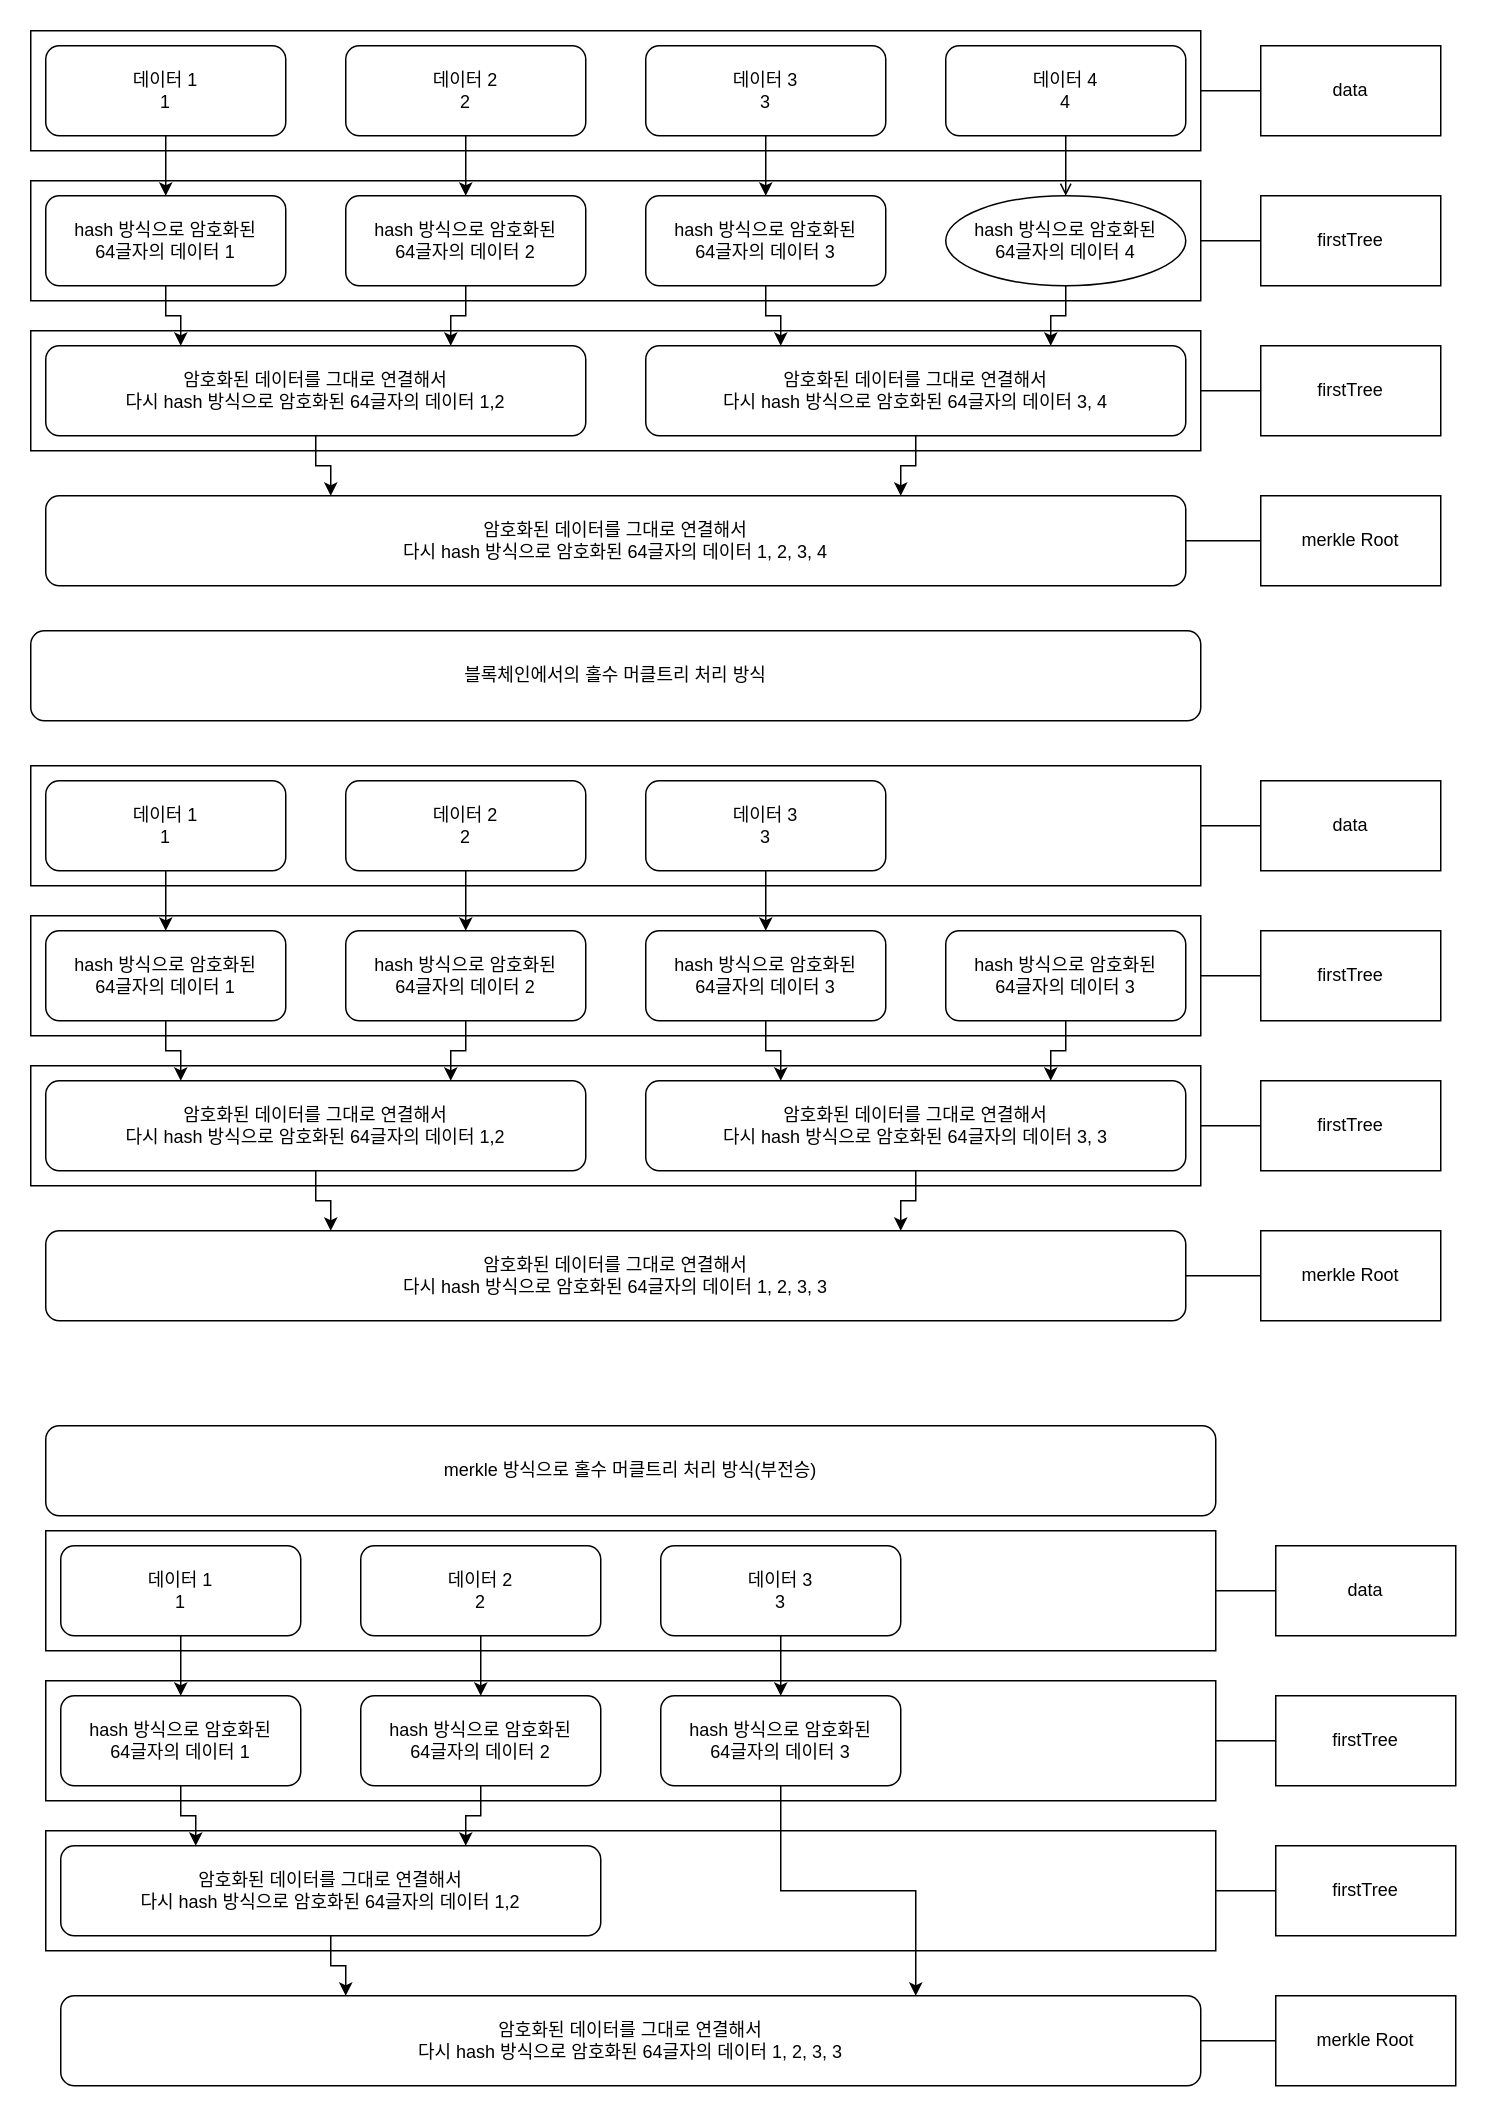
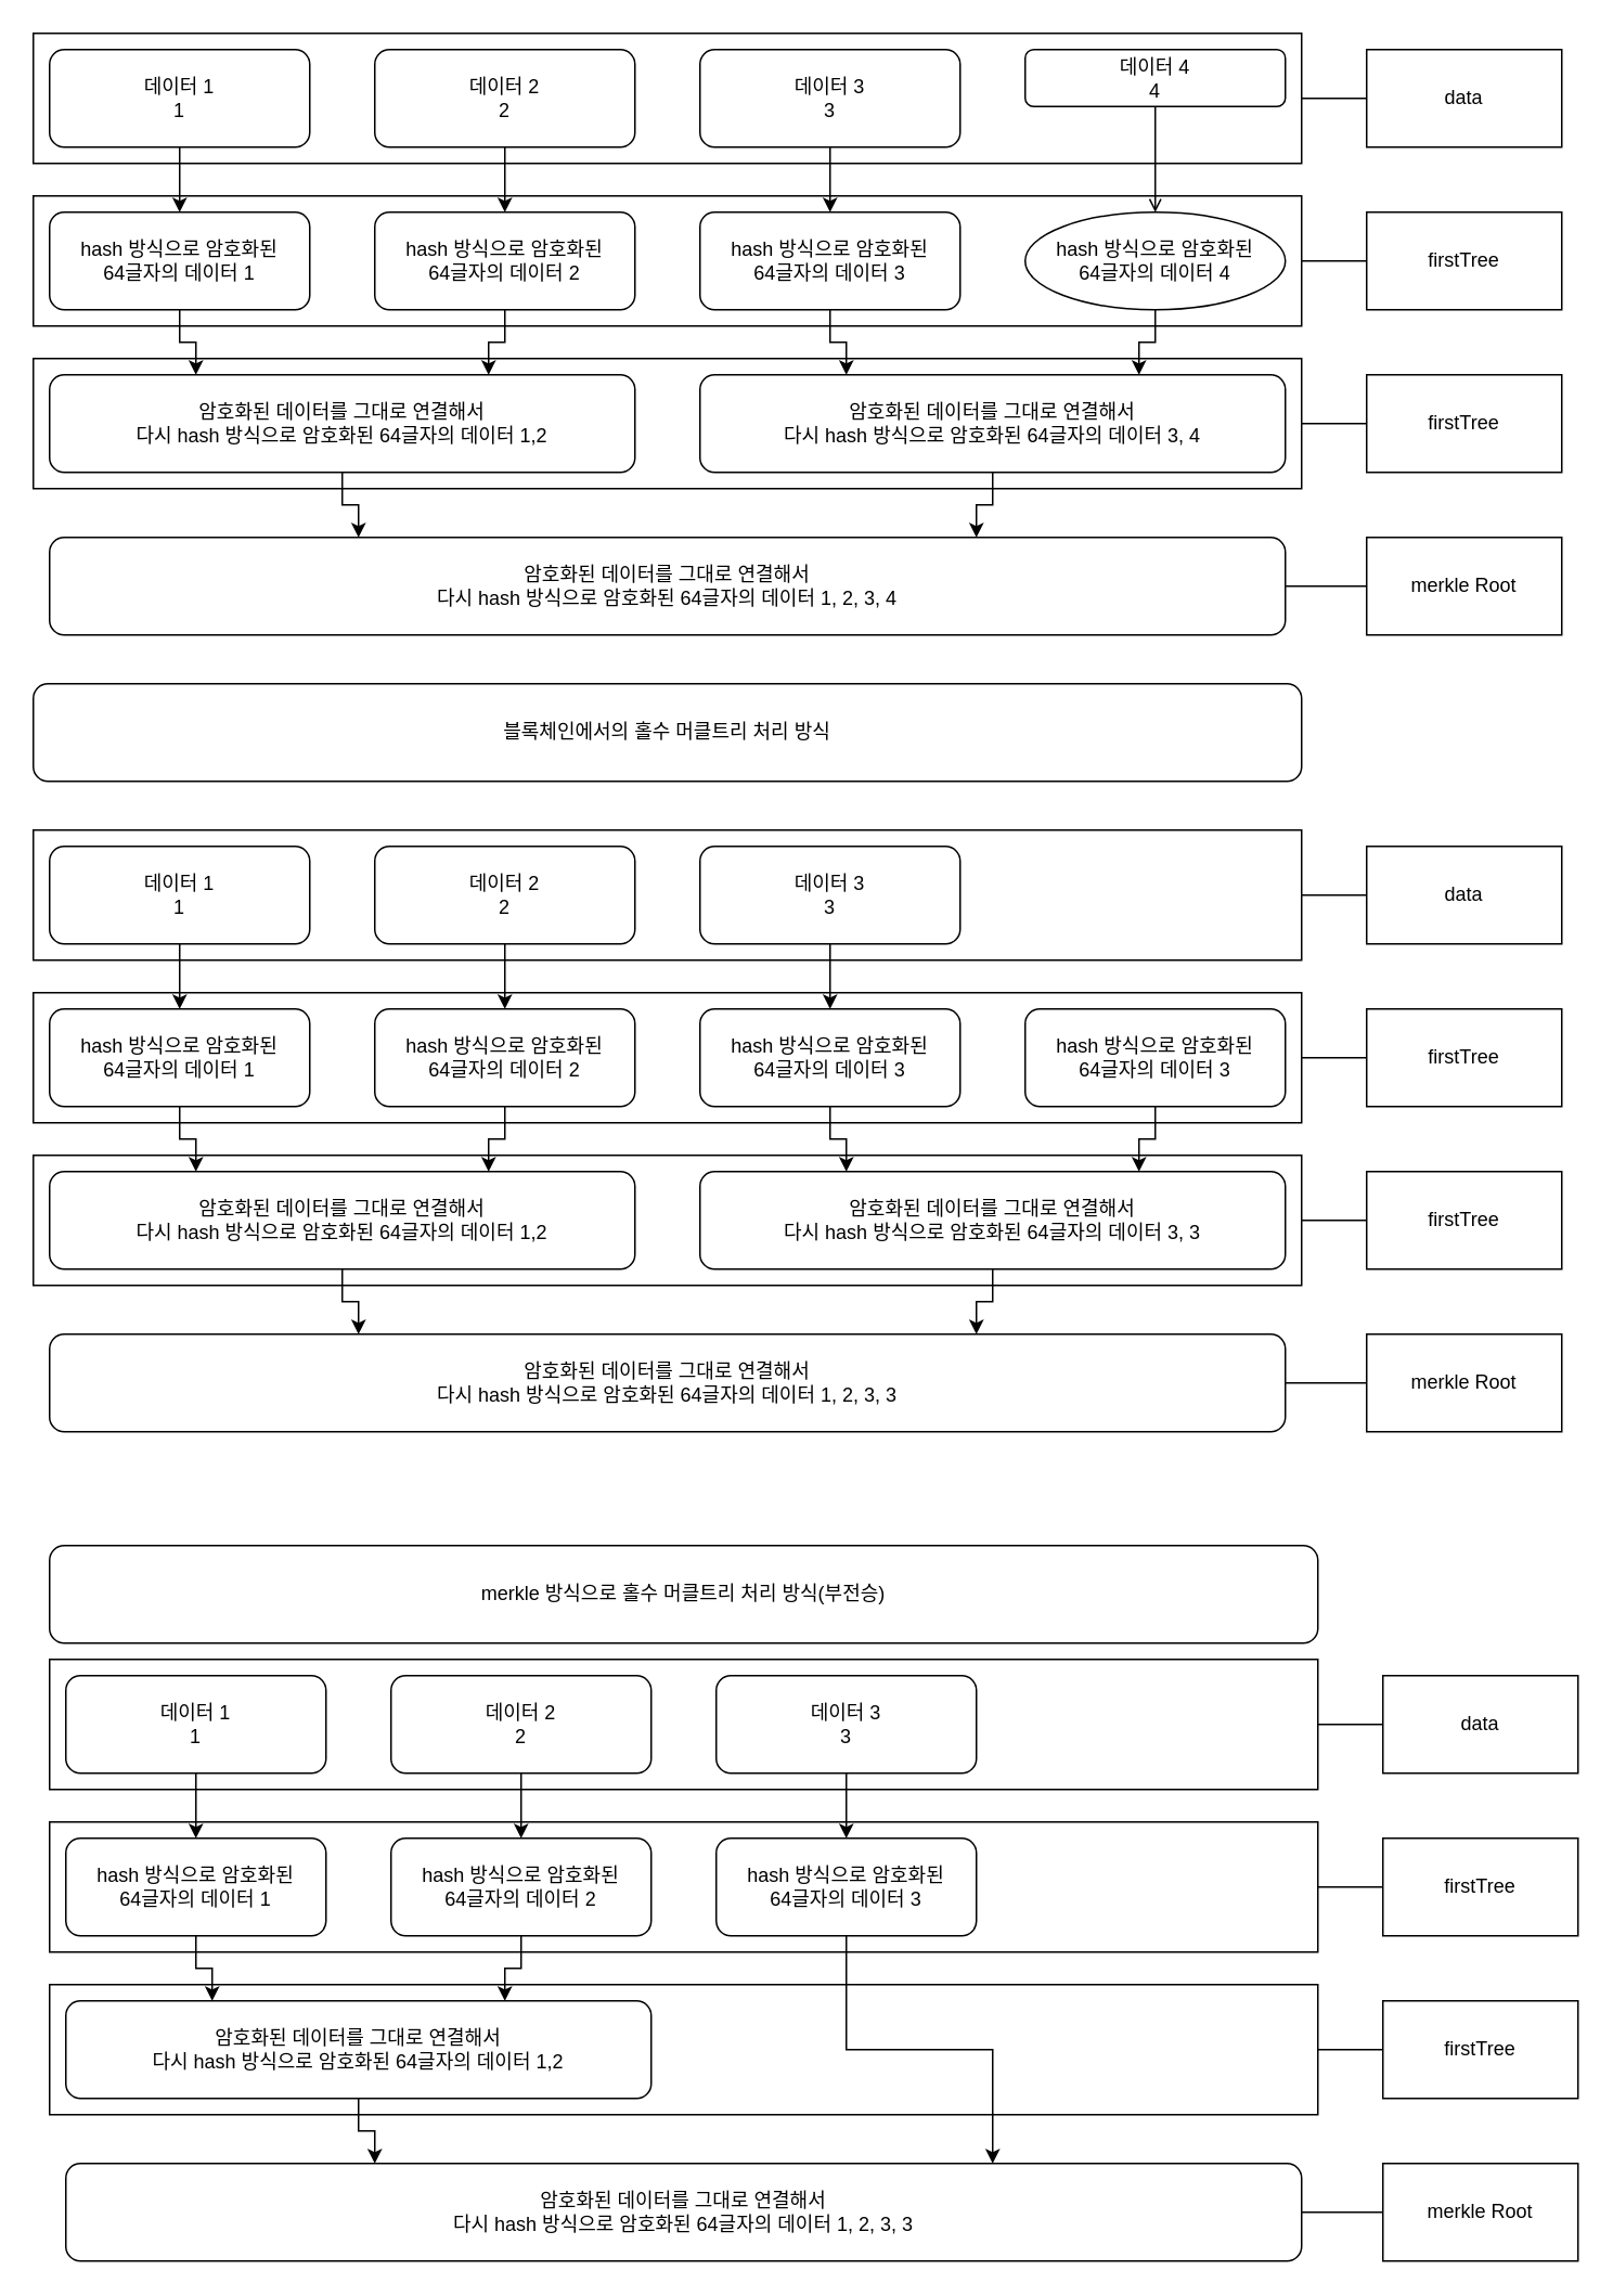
- <mxCell id="20" value="데이터 4&lt;br&gt;4" style="rounded=1;whiteSpace=wrap;html=1;" parent="1" vertex="1"><mxGeometry x="630" y="30" width="160" height="60" as="geometry" /></mxCell>
+ <mxCell id="20" value="데이터 4&lt;br&gt;4" style="rounded=1;whiteSpace=wrap;html=1;" parent="1" vertex="1"><mxGeometry x="630" y="30" width="160" height="35" as="geometry" /></mxCell>
